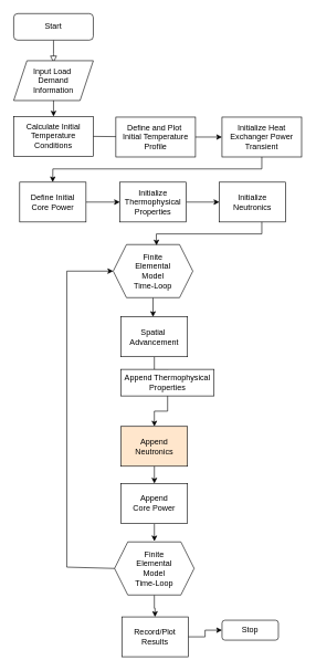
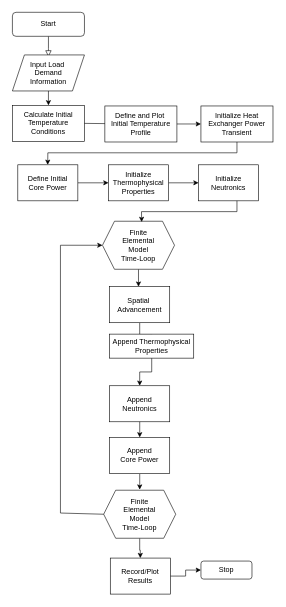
- <mxCell id="19" value="Append Neutronics" style="whiteSpace=wrap;html=1;fillColor=#ffe6cc;" vertex="1" parent="1"><mxGeometry x="182" y="642" width="100" height="60" as="geometry" /></mxCell>
+ <mxCell id="19" value="Append Neutronics" style="whiteSpace=wrap;html=1;" vertex="1" parent="1"><mxGeometry x="182" y="642" width="100" height="60" as="geometry" /></mxCell>
